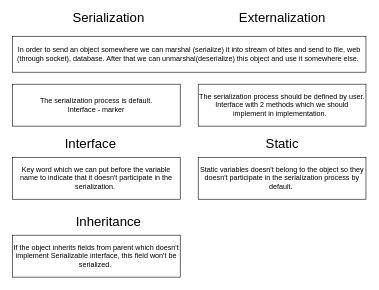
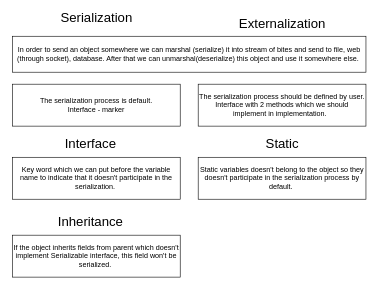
- <mxCell id="4" value="&lt;font style=&quot;font-size: 22px&quot;&gt;Serialization&lt;/font&gt;" style="text;html=1;align=center;verticalAlign=middle;resizable=0;points=[];autosize=1;" vertex="1" parent="1"><mxGeometry x="110" y="20" width="140" height="20" as="geometry" /></mxCell>
+ <mxCell id="4" value="&lt;font style=&quot;font-size: 22px&quot;&gt;Serialization&lt;/font&gt;" style="text;html=1;align=center;verticalAlign=middle;resizable=0;points=[];autosize=1;" vertex="1" parent="1"><mxGeometry x="90" y="20" width="140" height="20" as="geometry" /></mxCell>
- <mxCell id="5" value="&lt;font style=&quot;font-size: 22px&quot;&gt;Externalization&lt;/font&gt;" style="text;html=1;align=center;verticalAlign=middle;resizable=0;points=[];autosize=1;" vertex="1" parent="1"><mxGeometry x="390" y="20" width="160" height="20" as="geometry" /></mxCell>
+ <mxCell id="5" value="&lt;font style=&quot;font-size: 22px&quot;&gt;Externalization&lt;/font&gt;" style="text;html=1;align=center;verticalAlign=middle;resizable=0;points=[];autosize=1;" vertex="1" parent="1"><mxGeometry x="390" y="30" width="160" height="20" as="geometry" /></mxCell>
- <mxCell id="11" value="&lt;font style=&quot;font-size: 22px&quot;&gt;Inheritance&lt;/font&gt;" style="text;html=1;align=center;verticalAlign=middle;resizable=0;points=[];autosize=1;" vertex="1" parent="1"><mxGeometry x="120" y="360" width="120" height="20" as="geometry" /></mxCell>
+ <mxCell id="11" value="&lt;font style=&quot;font-size: 22px&quot;&gt;Inheritance&lt;/font&gt;" style="text;html=1;align=center;verticalAlign=middle;resizable=0;points=[];autosize=1;" vertex="1" parent="1"><mxGeometry x="90" y="360" width="120" height="20" as="geometry" /></mxCell>
